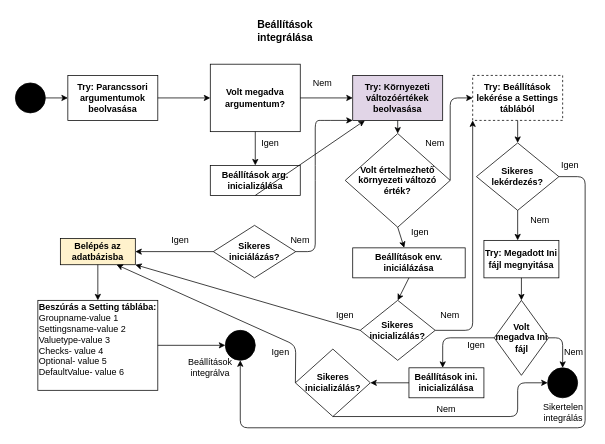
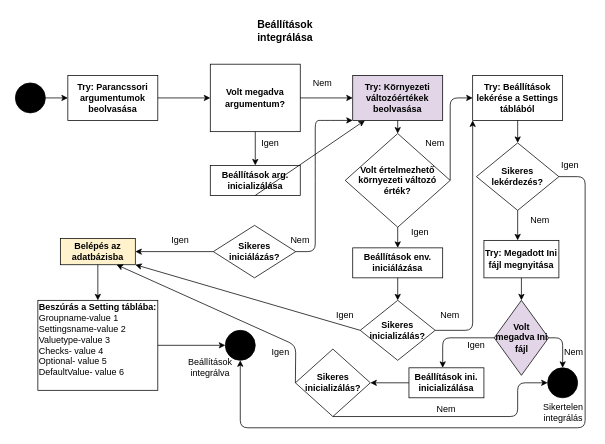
- <mxCell id="35" value="&lt;b&gt;Try: Beállítások lekérése a Settings táblából&lt;br&gt;&lt;/b&gt;" style="rounded=0;whiteSpace=wrap;html=1;fillColor=#FFFFFF;dashed=1;" vertex="1" parent="1"><mxGeometry x="630" y="100" width="120" height="60" as="geometry" /></mxCell>
+ <mxCell id="35" value="&lt;b&gt;Try: Beállítások lekérése a Settings táblából&lt;br&gt;&lt;/b&gt;" style="rounded=0;whiteSpace=wrap;html=1;fillColor=#FFFFFF;" vertex="1" parent="1"><mxGeometry x="630" y="100" width="120" height="60" as="geometry" /></mxCell>
- <mxCell id="29" value="&lt;b&gt;Beállítások env. iniciálázása&lt;br&gt;&lt;/b&gt;" style="rounded=0;whiteSpace=wrap;html=1;fillColor=#FFFFFF;" vertex="1" parent="1"><mxGeometry x="470" y="330" width="150" height="40" as="geometry" /></mxCell>
+ <mxCell id="29" value="&lt;b&gt;Beállítások env. iniciálázása&lt;br&gt;&lt;/b&gt;" style="rounded=0;whiteSpace=wrap;html=1;fillColor=#FFFFFF;" vertex="1" parent="1"><mxGeometry x="470" y="330" width="120" height="40" as="geometry" /></mxCell>
- <mxCell id="48" value="&lt;b&gt;Volt megadva Ini fájl&lt;br&gt;&lt;/b&gt;" style="rhombus;whiteSpace=wrap;html=1;fillColor=#FFFFFF;" vertex="1" parent="1"><mxGeometry x="658.75" y="400" width="72.5" height="100" as="geometry" /></mxCell>
+ <mxCell id="48" value="&lt;b&gt;Volt megadva Ini fájl&lt;br&gt;&lt;/b&gt;" style="rhombus;whiteSpace=wrap;html=1;fillColor=#e1d5e7;" vertex="1" parent="1"><mxGeometry x="658.75" y="400" width="72.5" height="100" as="geometry" /></mxCell>
